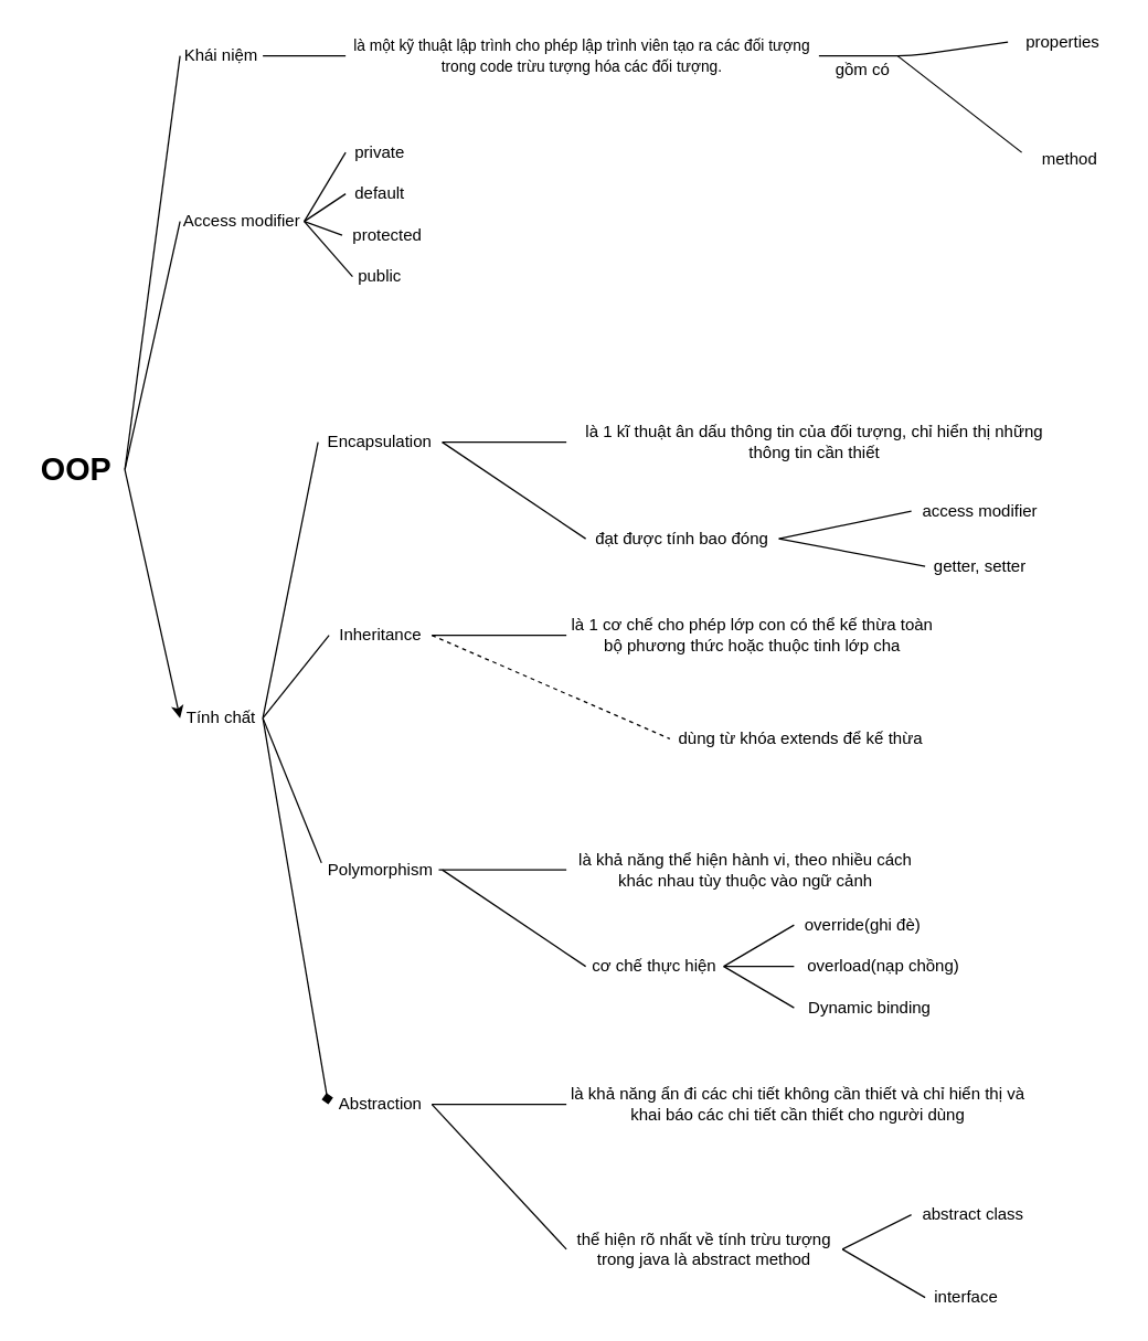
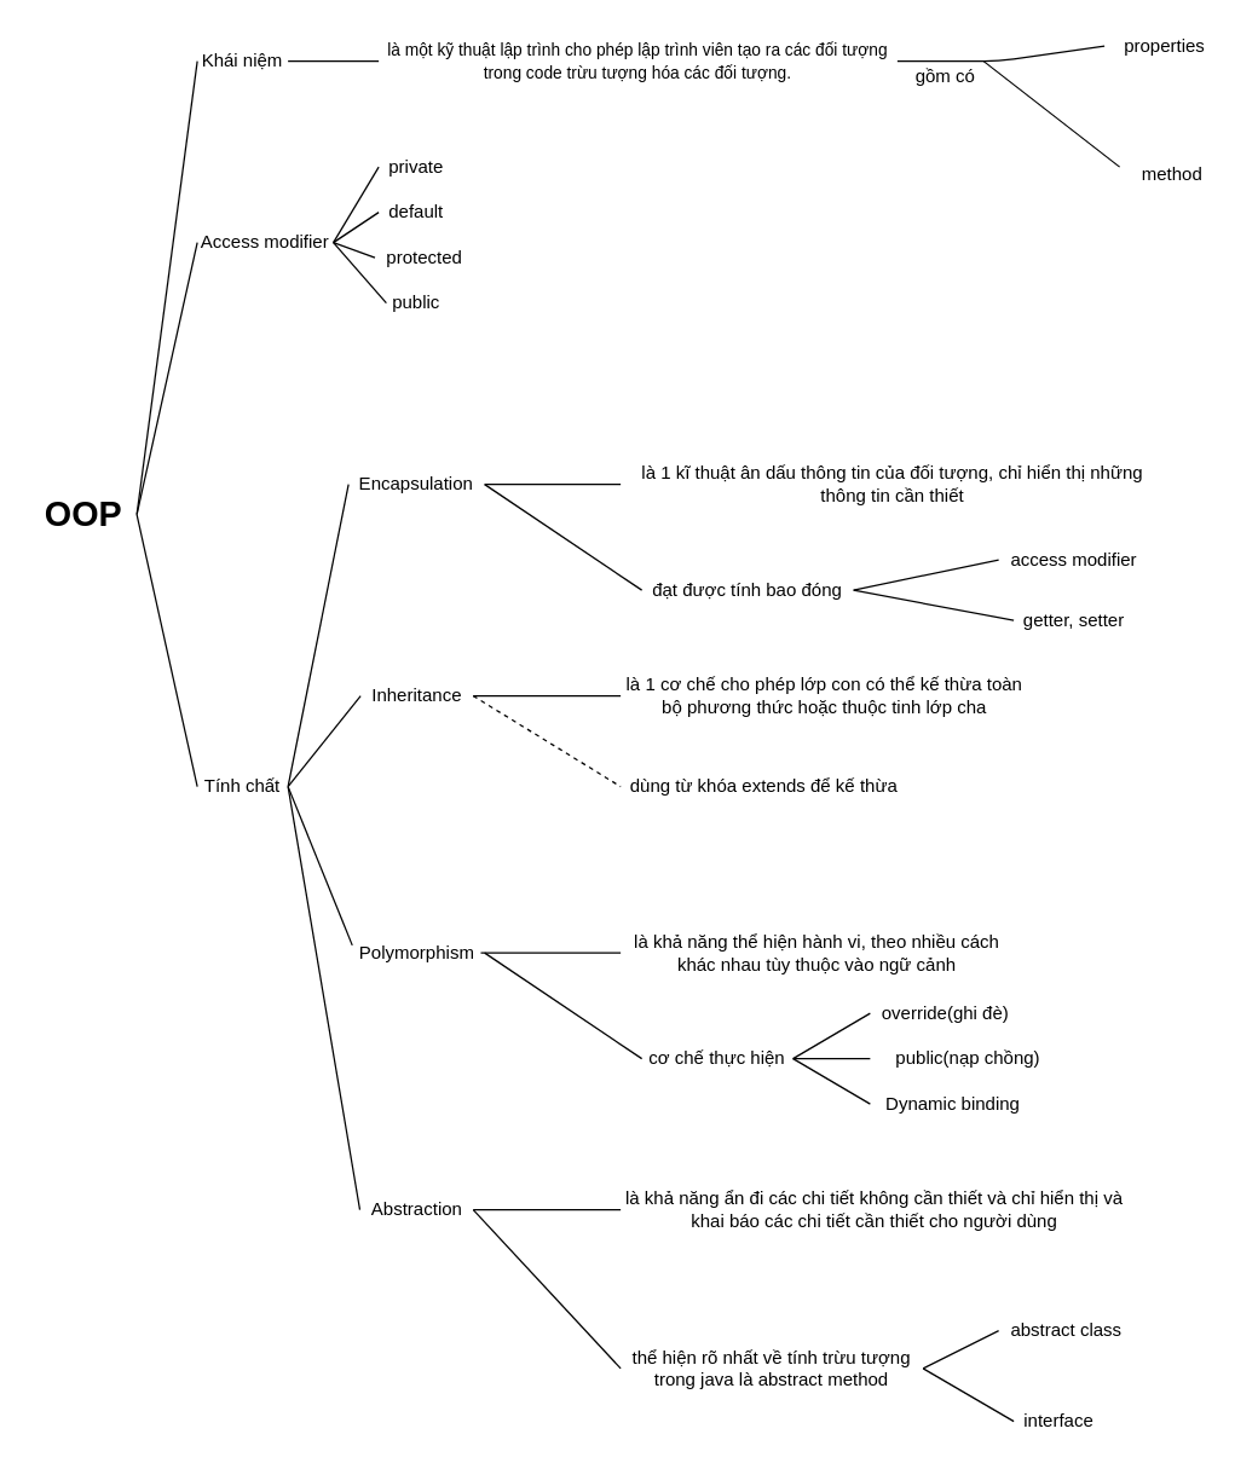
- <mxCell id="41" value="" style="endArrow=classic;html=1;exitX=1;exitY=0.5;exitDx=0;exitDy=0;entryX=0;entryY=0.5;entryDx=0;entryDy=0;" parent="1" source="2" target="4" edge="1"><mxGeometry width="50" height="50" relative="1" as="geometry"><mxPoint x="350" y="510" as="sourcePoint" /><mxPoint x="400" y="460" as="targetPoint" /></mxGeometry></mxCell>
+ <mxCell id="41" value="" style="endArrow=none;html=1;exitX=1;exitY=0.5;exitDx=0;exitDy=0;entryX=0;entryY=0.5;entryDx=0;entryDy=0;" parent="1" source="2" target="4" edge="1"><mxGeometry width="50" height="50" relative="1" as="geometry"><mxPoint x="350" y="510" as="sourcePoint" /><mxPoint x="400" y="460" as="targetPoint" /></mxGeometry></mxCell>
- <mxCell id="28" value="dùng từ khóa extends để kế thừa" style="text;html=1;strokeColor=none;fillColor=none;align=center;verticalAlign=middle;whiteSpace=wrap;rounded=0;" parent="1" vertex="1"><mxGeometry x="485" y="525" width="190" height="20" as="geometry" /></mxCell>
+ <mxCell id="28" value="dùng từ khóa extends để kế thừa" style="text;html=1;strokeColor=none;fillColor=none;align=center;verticalAlign=middle;whiteSpace=wrap;rounded=0;" parent="1" vertex="1"><mxGeometry x="410" y="510" width="190" height="20" as="geometry" /></mxCell>
- <mxCell id="23" value="overload(nạp chồng)" style="text;html=1;strokeColor=none;fillColor=none;align=center;verticalAlign=middle;whiteSpace=wrap;rounded=0;" parent="1" vertex="1"><mxGeometry x="575" y="690" width="130" height="20" as="geometry" /></mxCell>
+ <mxCell id="23" value="public(nạp chồng)" style="text;html=1;strokeColor=none;fillColor=none;align=center;verticalAlign=middle;whiteSpace=wrap;rounded=0;" parent="1" vertex="1"><mxGeometry x="575" y="690" width="130" height="20" as="geometry" /></mxCell>
- <mxCell id="45" value="" style="endArrow=diamond;html=1;exitX=1;exitY=0.5;exitDx=0;exitDy=0;entryX=0;entryY=0.5;entryDx=0;entryDy=0;" parent="1" source="4" target="9" edge="1"><mxGeometry width="50" height="50" relative="1" as="geometry"><mxPoint x="350" y="510" as="sourcePoint" /><mxPoint x="400" y="460" as="targetPoint" /></mxGeometry></mxCell>
+ <mxCell id="45" value="" style="endArrow=none;html=1;exitX=1;exitY=0.5;exitDx=0;exitDy=0;entryX=0;entryY=0.5;entryDx=0;entryDy=0;" parent="1" source="4" target="9" edge="1"><mxGeometry width="50" height="50" relative="1" as="geometry"><mxPoint x="350" y="510" as="sourcePoint" /><mxPoint x="400" y="460" as="targetPoint" /></mxGeometry></mxCell>
